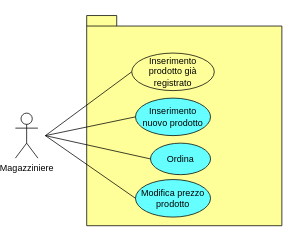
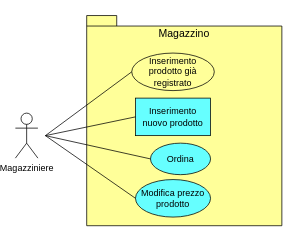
+ <mxCell id="4" value="Magazzino" style="text;align=center;fontStyle=0;verticalAlign=middle;spacingLeft=3;spacingRight=3;strokeColor=none;rotatable=0;points=[[0,0.5],[1,0.5]];portConstraint=eastwest;fontSize=14;" parent="1" vertex="1"><mxGeometry x="205" y="30" width="80" height="26" as="geometry" /></mxCell>
- <mxCell id="6" value="Inserimento nuovo prodotto" style="ellipse;whiteSpace=wrap;html=1;fillColor=#66FFFF;" parent="1" vertex="1"><mxGeometry x="180" y="130" width="100" height="50" as="geometry" /></mxCell>
+ <mxCell id="6" value="Inserimento nuovo prodotto" style="whiteSpace=wrap;html=1;fillColor=#66FFFF;rounded=0;" parent="1" vertex="1"><mxGeometry x="180" y="130" width="100" height="50" as="geometry" /></mxCell>
